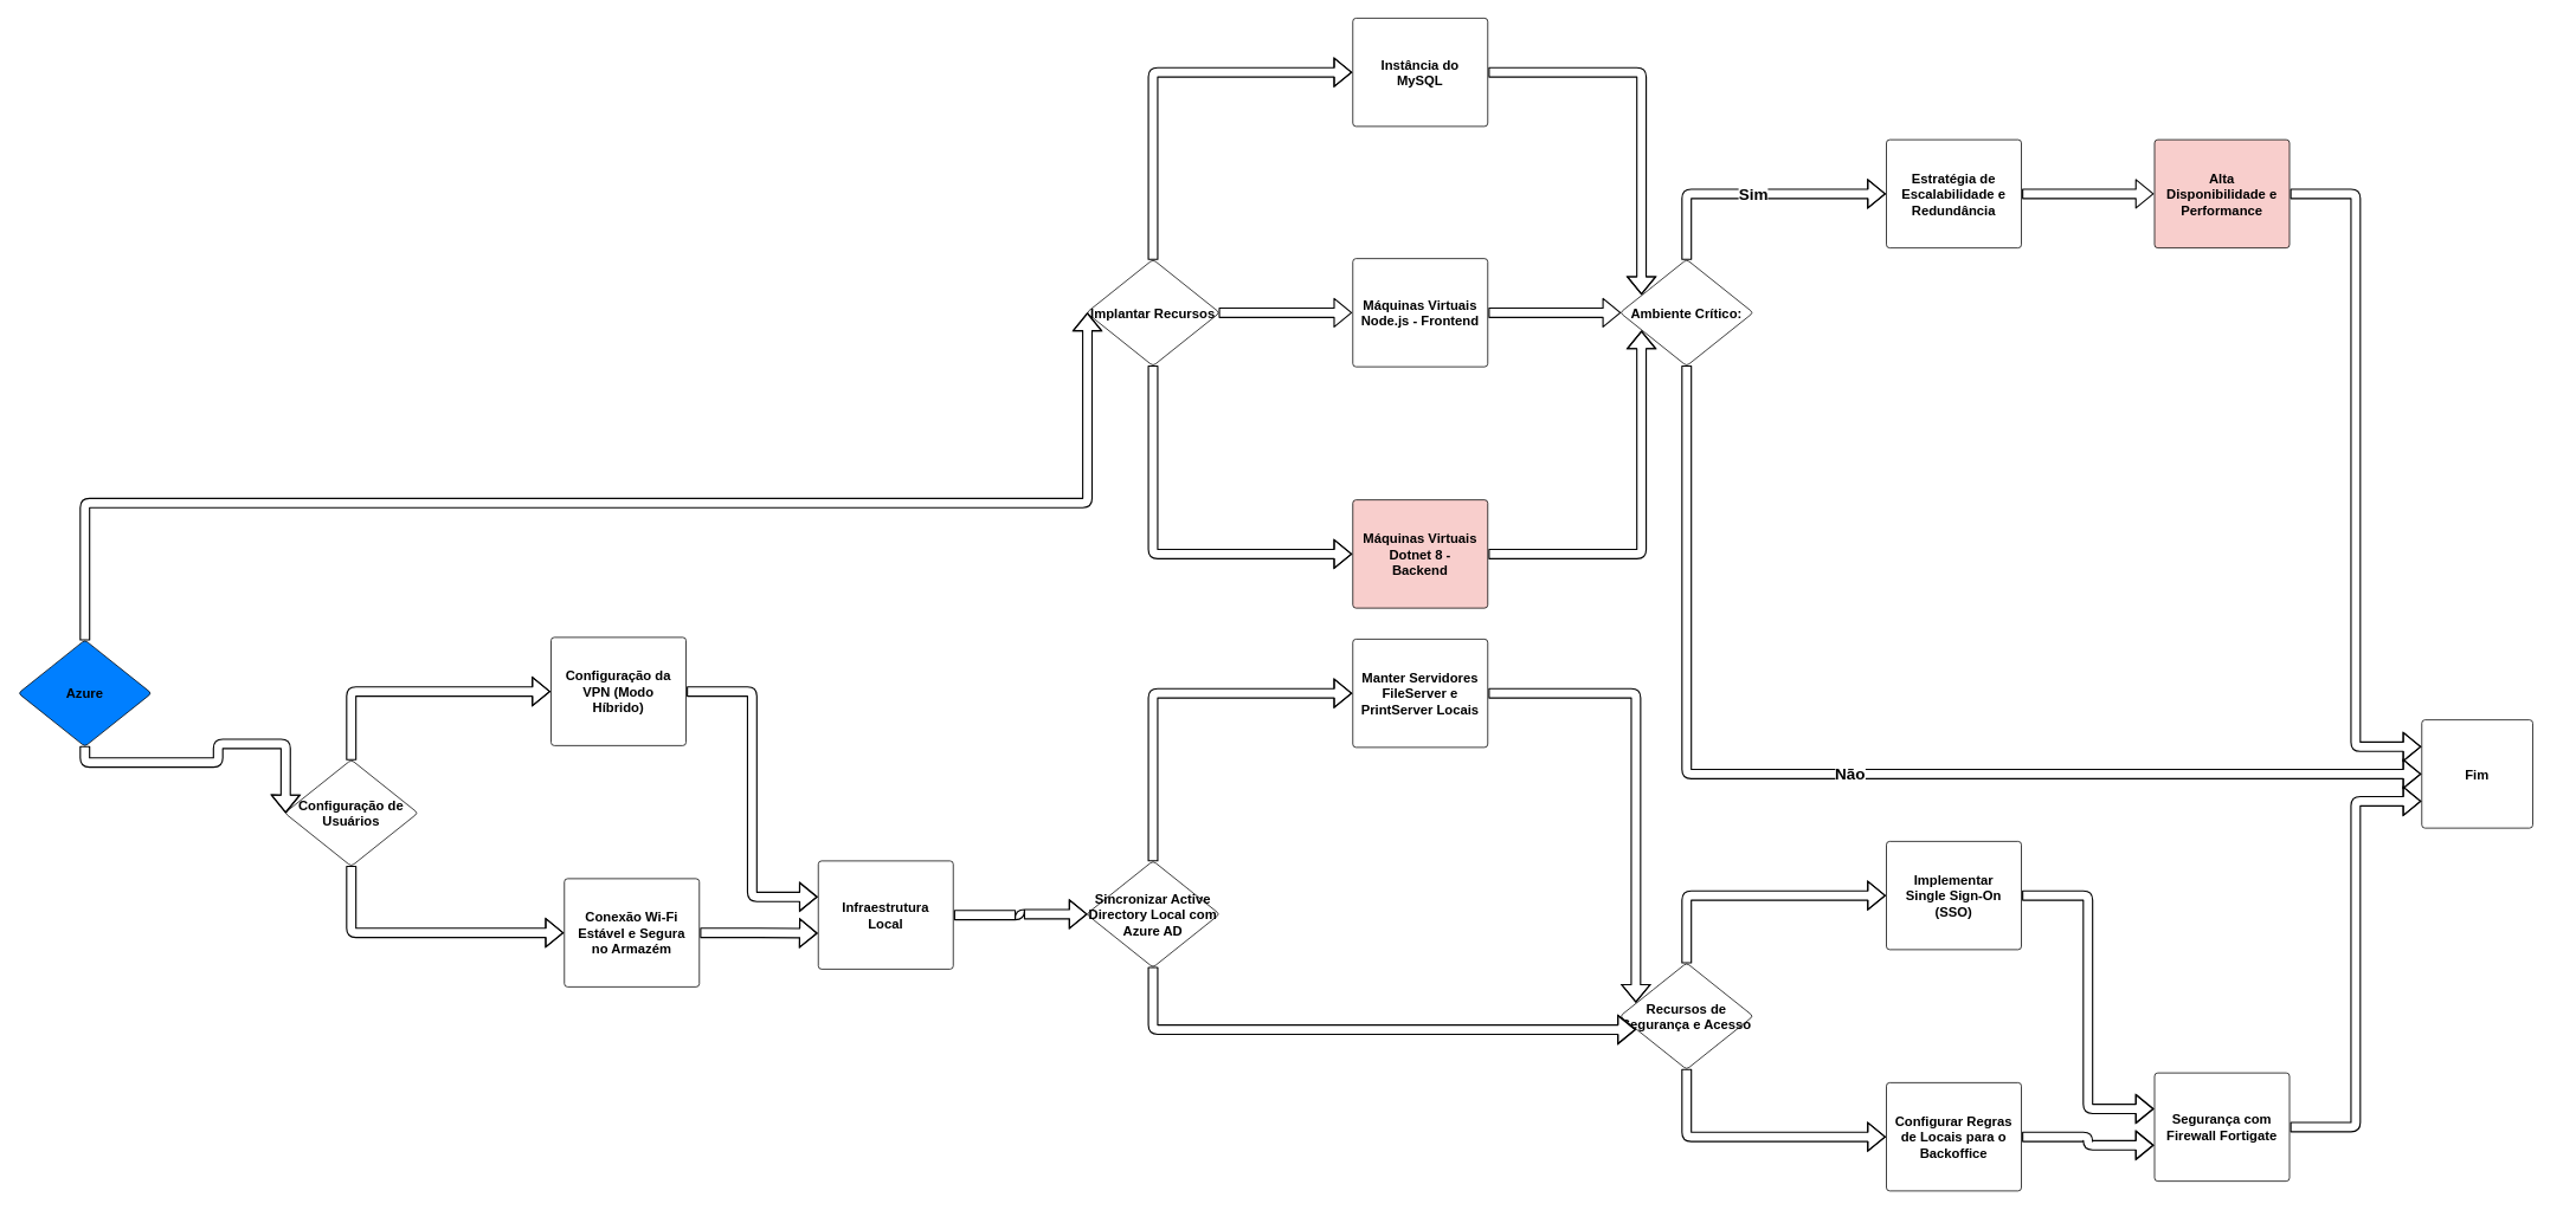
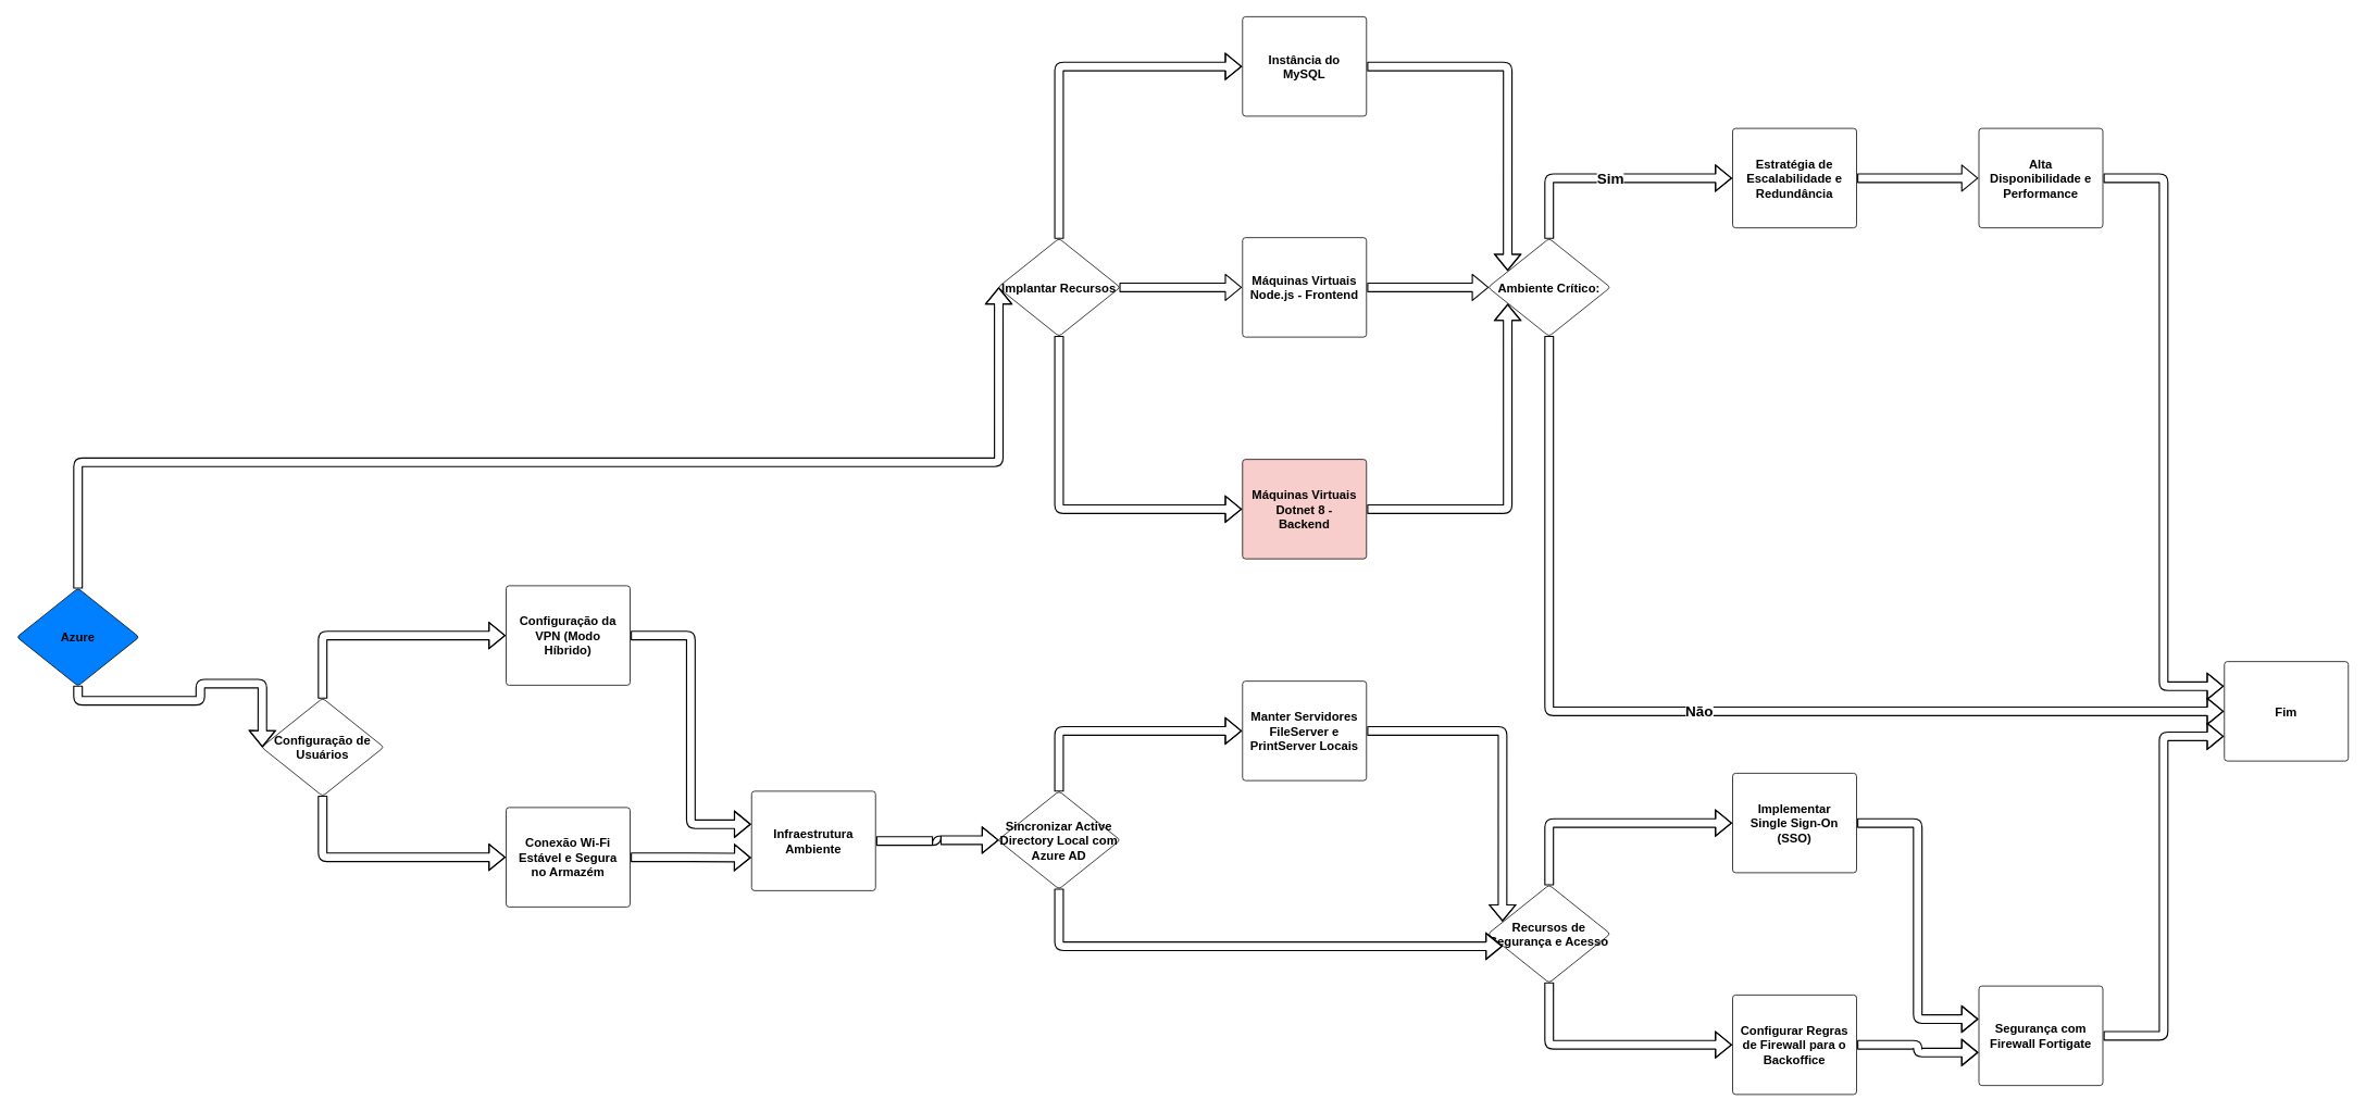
- <mxCell id="9" value="Alta Disponibilidade e Performance" style="html=1;overflow=block;blockSpacing=1;whiteSpace=wrap;fontSize=15;spacing=9;strokeColor=#030303;rounded=1;absoluteArcSize=1;arcSize=7.5;fillColor=#f8cecc;strokeWidth=NaN;lucidId=27EsxIkMFpXp;fontStyle=1;" parent="1" vertex="1"><mxGeometry x="2426" y="157" width="152" height="122" as="geometry" /></mxCell>
+ <mxCell id="9" value="Alta Disponibilidade e Performance" style="html=1;overflow=block;blockSpacing=1;whiteSpace=wrap;fontSize=15;spacing=9;strokeColor=#030303;rounded=1;absoluteArcSize=1;arcSize=7.5;fillColor=#FFFFFF;strokeWidth=NaN;lucidId=27EsxIkMFpXp;fontStyle=1" parent="1" vertex="1"><mxGeometry x="2426" y="157" width="152" height="122" as="geometry" /></mxCell>
- <mxCell id="16" value="Manter Servidores FileServer e PrintServer Locais" style="html=1;overflow=block;blockSpacing=1;whiteSpace=wrap;fontSize=15;spacing=9;strokeColor=#030303;rounded=1;absoluteArcSize=1;arcSize=7.5;fillColor=#FFFFFF;strokeWidth=NaN;lucidId=27EsBtfY5txm;fontStyle=1" parent="1" vertex="1"><mxGeometry x="1523" y="720" width="152" height="122" as="geometry" /></mxCell>
+ <mxCell id="16" value="Manter Servidores FileServer e PrintServer Locais" style="html=1;overflow=block;blockSpacing=1;whiteSpace=wrap;fontSize=15;spacing=9;strokeColor=#030303;rounded=1;absoluteArcSize=1;arcSize=7.5;fillColor=#FFFFFF;strokeWidth=NaN;lucidId=27EsBtfY5txm;fontStyle=1" parent="1" vertex="1"><mxGeometry x="1523" y="835" width="152" height="122" as="geometry" /></mxCell>
- <mxCell id="10" value="Fim" style="html=1;overflow=block;blockSpacing=1;whiteSpace=wrap;fontSize=15;spacing=9;strokeColor=#030303;rounded=1;absoluteArcSize=1;arcSize=7.5;fillColor=#FFFFFF;strokeWidth=NaN;lucidId=27EsTahh1K-6;fontStyle=1" parent="1" vertex="1"><mxGeometry x="2727" y="811" width="125" height="122" as="geometry" /></mxCell>
+ <mxCell id="10" value="Fim" style="html=1;overflow=block;blockSpacing=1;whiteSpace=wrap;fontSize=15;spacing=9;strokeColor=#030303;rounded=1;absoluteArcSize=1;arcSize=7.5;fillColor=#FFFFFF;strokeWidth=NaN;lucidId=27EsTahh1K-6;fontStyle=1" parent="1" vertex="1"><mxGeometry x="2727" y="811" width="152" height="122" as="geometry" /></mxCell>
- <mxCell id="14" value="Infraestrutura Local" style="html=1;overflow=block;blockSpacing=1;whiteSpace=wrap;fontSize=15;spacing=9;strokeColor=#030303;rounded=1;absoluteArcSize=1;arcSize=7.5;fillColor=#FFFFFF;strokeWidth=NaN;lucidId=27Esaxy~-Ke7;fontStyle=1" parent="1" vertex="1"><mxGeometry x="921" y="970" width="152" height="122" as="geometry" /></mxCell>
+ <mxCell id="14" value="Infraestrutura Ambiente" style="html=1;overflow=block;blockSpacing=1;whiteSpace=wrap;fontSize=15;spacing=9;strokeColor=#030303;rounded=1;absoluteArcSize=1;arcSize=7.5;fillColor=#FFFFFF;strokeWidth=NaN;lucidId=27Esaxy~-Ke7;fontStyle=1" parent="1" vertex="1"><mxGeometry x="921" y="970" width="152" height="122" as="geometry" /></mxCell>
- <mxCell id="13" value="Conexão Wi-Fi Estável e Segura no Armazém" style="html=1;overflow=block;blockSpacing=1;whiteSpace=wrap;fontSize=15;spacing=9;strokeColor=#030303;rounded=1;absoluteArcSize=1;arcSize=7.5;fillColor=#FFFFFF;strokeWidth=NaN;lucidId=27Es-TQ524Ky;fontStyle=1" parent="1" vertex="1"><mxGeometry x="635" y="990" width="152" height="122" as="geometry" /></mxCell>
+ <mxCell id="13" value="Conexão Wi-Fi Estável e Segura no Armazém" style="html=1;overflow=block;blockSpacing=1;whiteSpace=wrap;fontSize=15;spacing=9;strokeColor=#030303;rounded=1;absoluteArcSize=1;arcSize=7.5;fillColor=#FFFFFF;strokeWidth=NaN;lucidId=27Es-TQ524Ky;fontStyle=1" parent="1" vertex="1"><mxGeometry x="620" y="990" width="152" height="122" as="geometry" /></mxCell>
- <mxCell id="19" value="Configurar Regras de Locais para o Backoffice" style="html=1;overflow=block;blockSpacing=1;whiteSpace=wrap;fontSize=15;spacing=9;strokeColor=#030303;rounded=1;absoluteArcSize=1;arcSize=7.5;fillColor=#FFFFFF;strokeWidth=NaN;lucidId=27Es6WaNKXh5;fontStyle=1" parent="1" vertex="1"><mxGeometry x="2124" y="1220" width="152" height="122" as="geometry" /></mxCell>
+ <mxCell id="19" value="Configurar Regras de Firewall para o Backoffice" style="html=1;overflow=block;blockSpacing=1;whiteSpace=wrap;fontSize=15;spacing=9;strokeColor=#030303;rounded=1;absoluteArcSize=1;arcSize=7.5;fillColor=#FFFFFF;strokeWidth=NaN;lucidId=27Es6WaNKXh5;fontStyle=1" parent="1" vertex="1"><mxGeometry x="2124" y="1220" width="152" height="122" as="geometry" /></mxCell>
